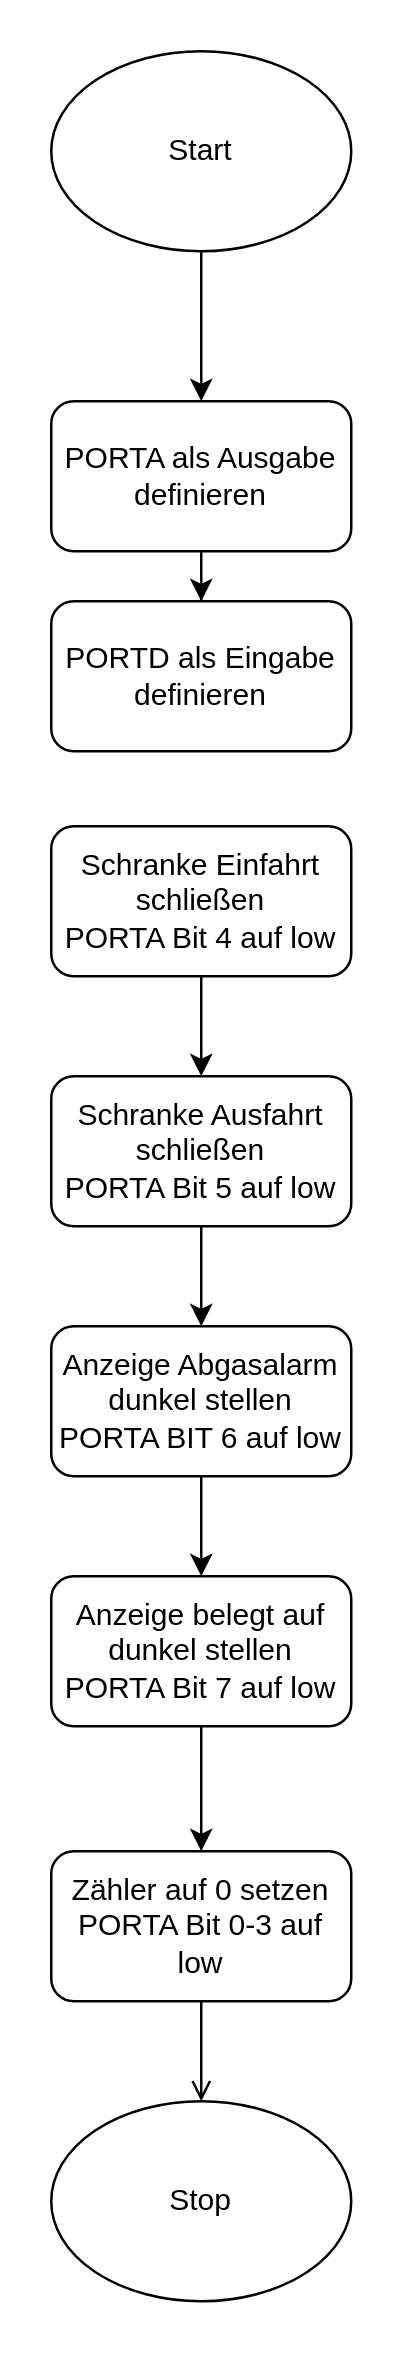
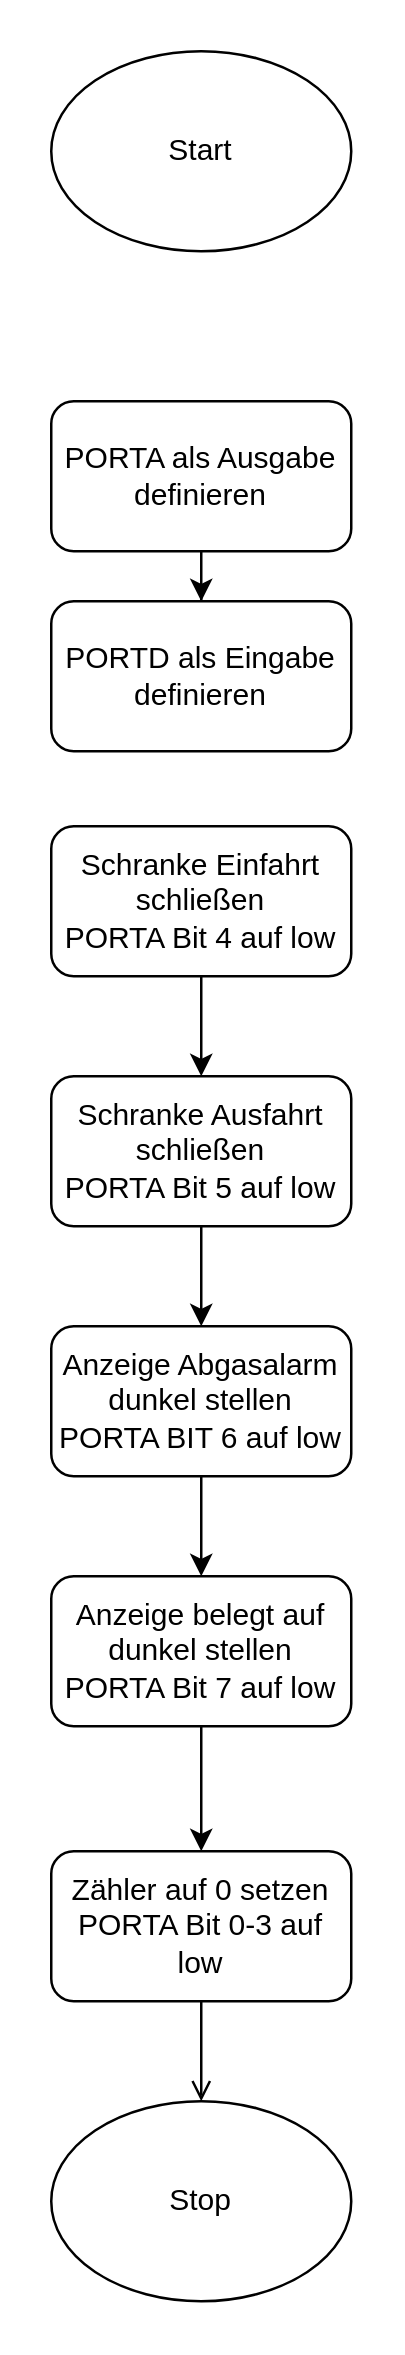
- <mxCell id="2" value="" style="edgeStyle=orthogonalEdgeStyle;rounded=0;orthogonalLoop=1;jettySize=auto;html=1;entryX=0.5;entryY=0;entryDx=0;entryDy=0;" edge="1" parent="1" source="3" target="15"><mxGeometry relative="1" as="geometry"><mxPoint x="80" y="130" as="targetPoint" /></mxGeometry></mxCell>
